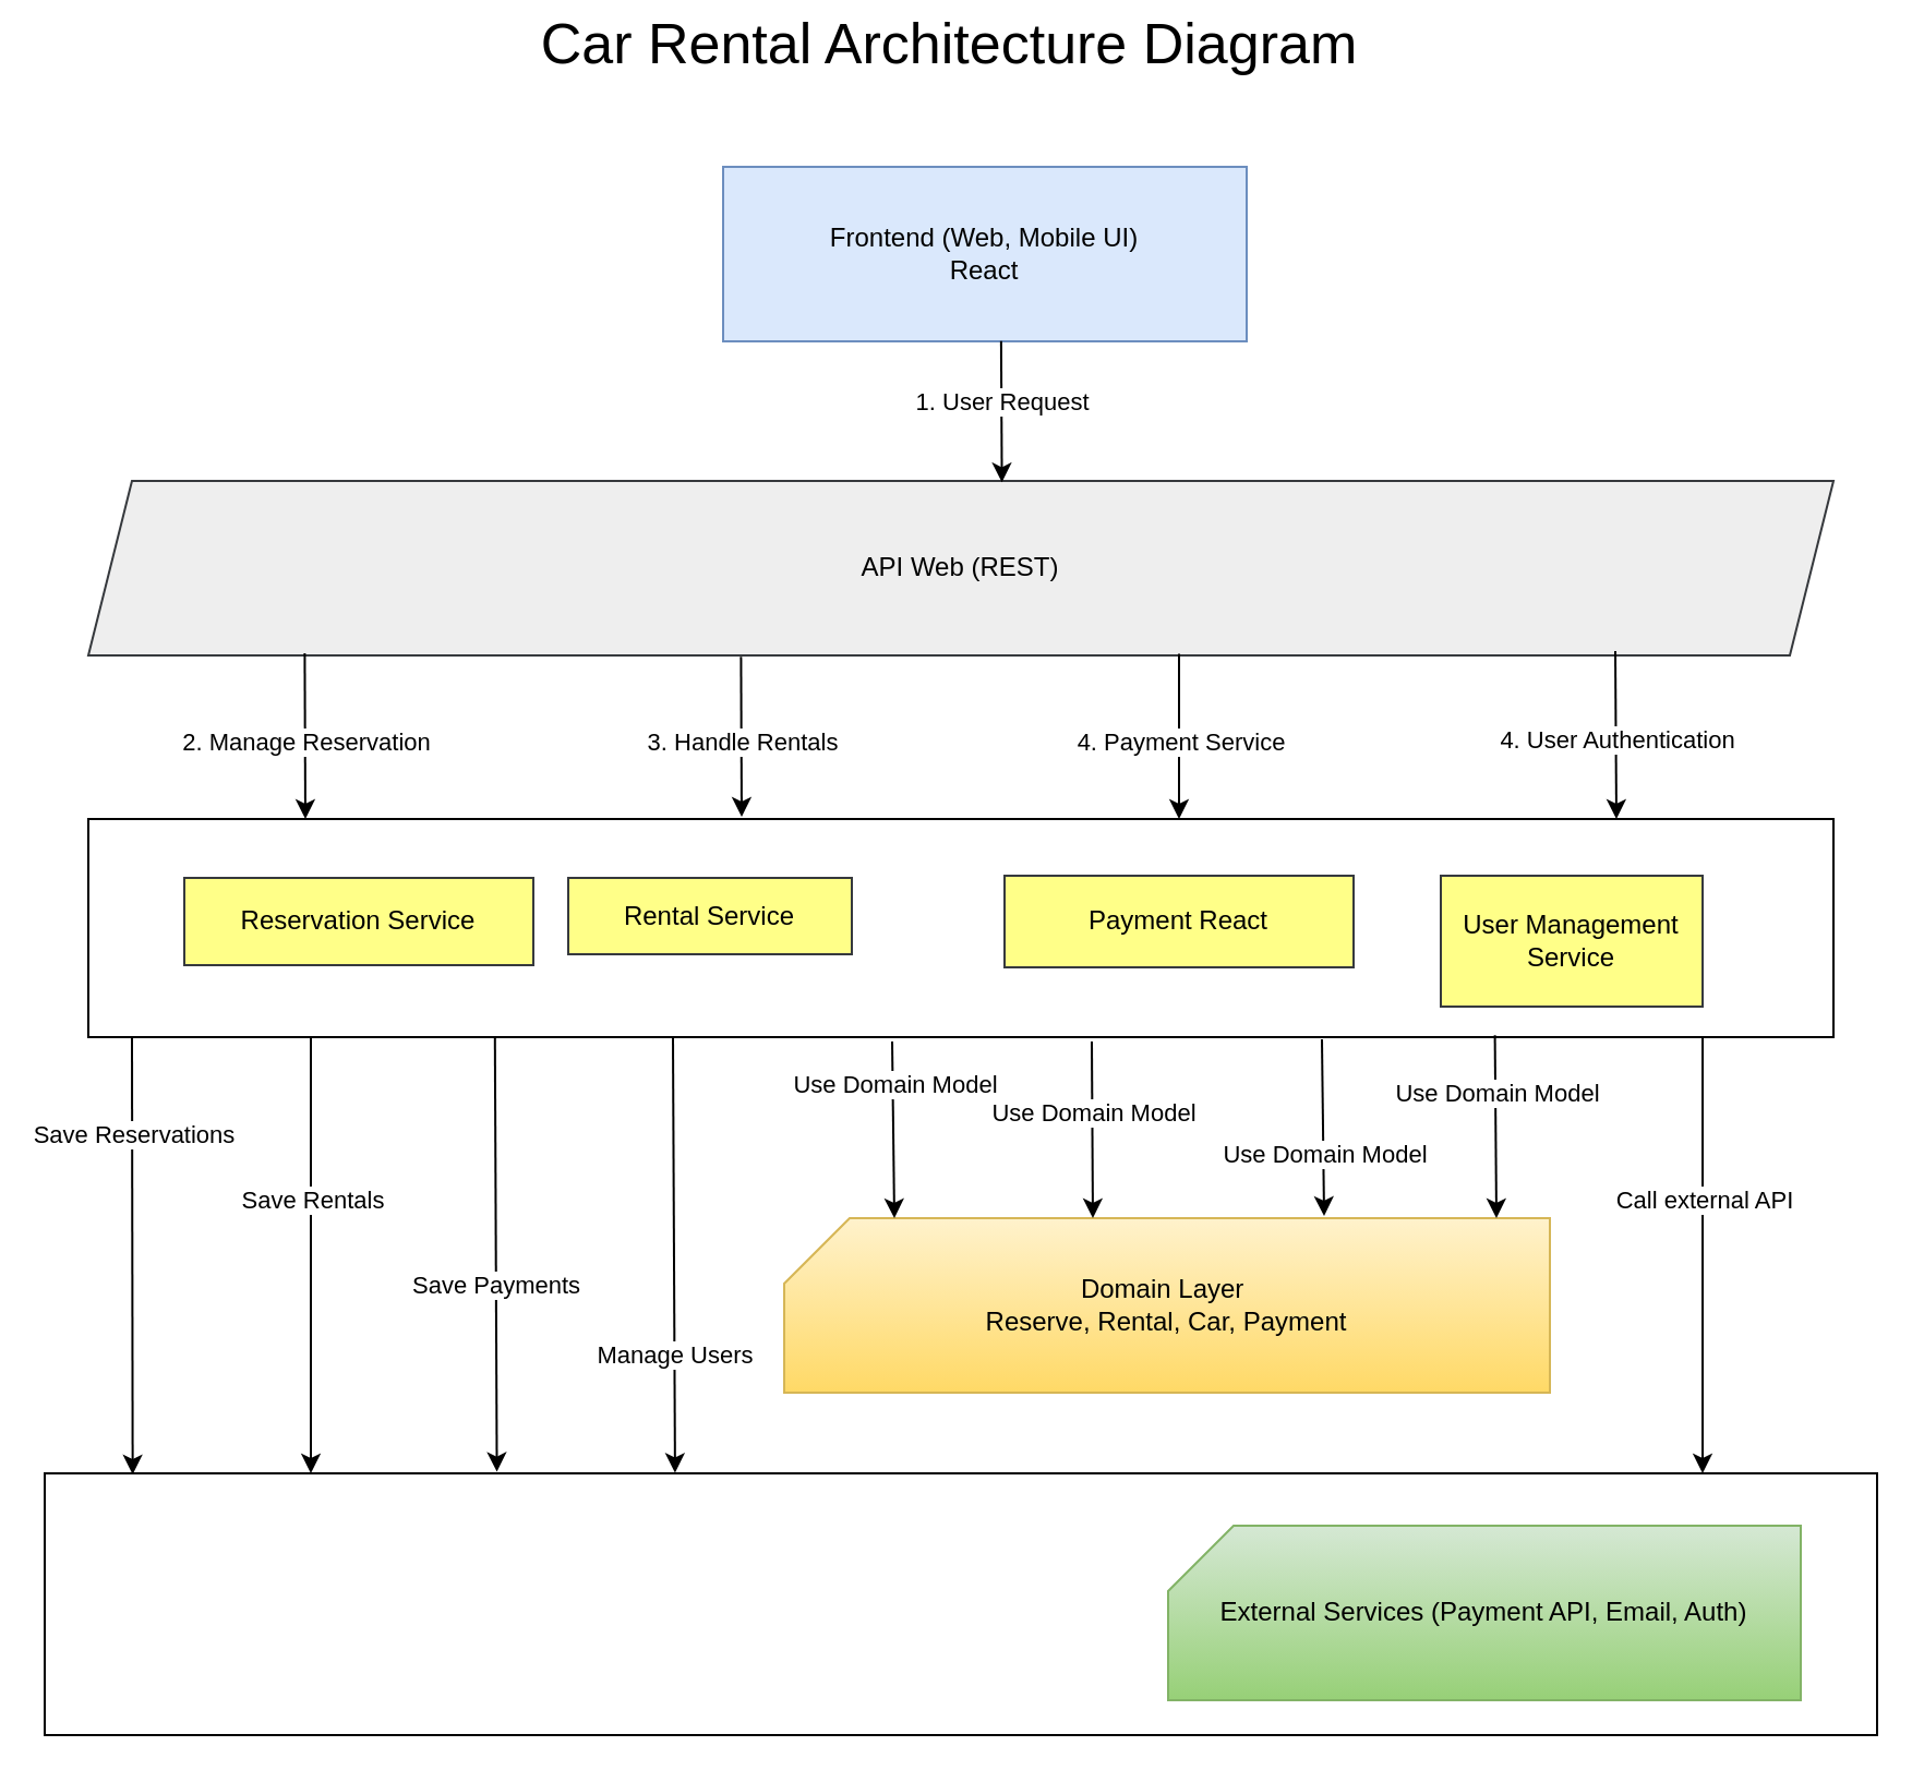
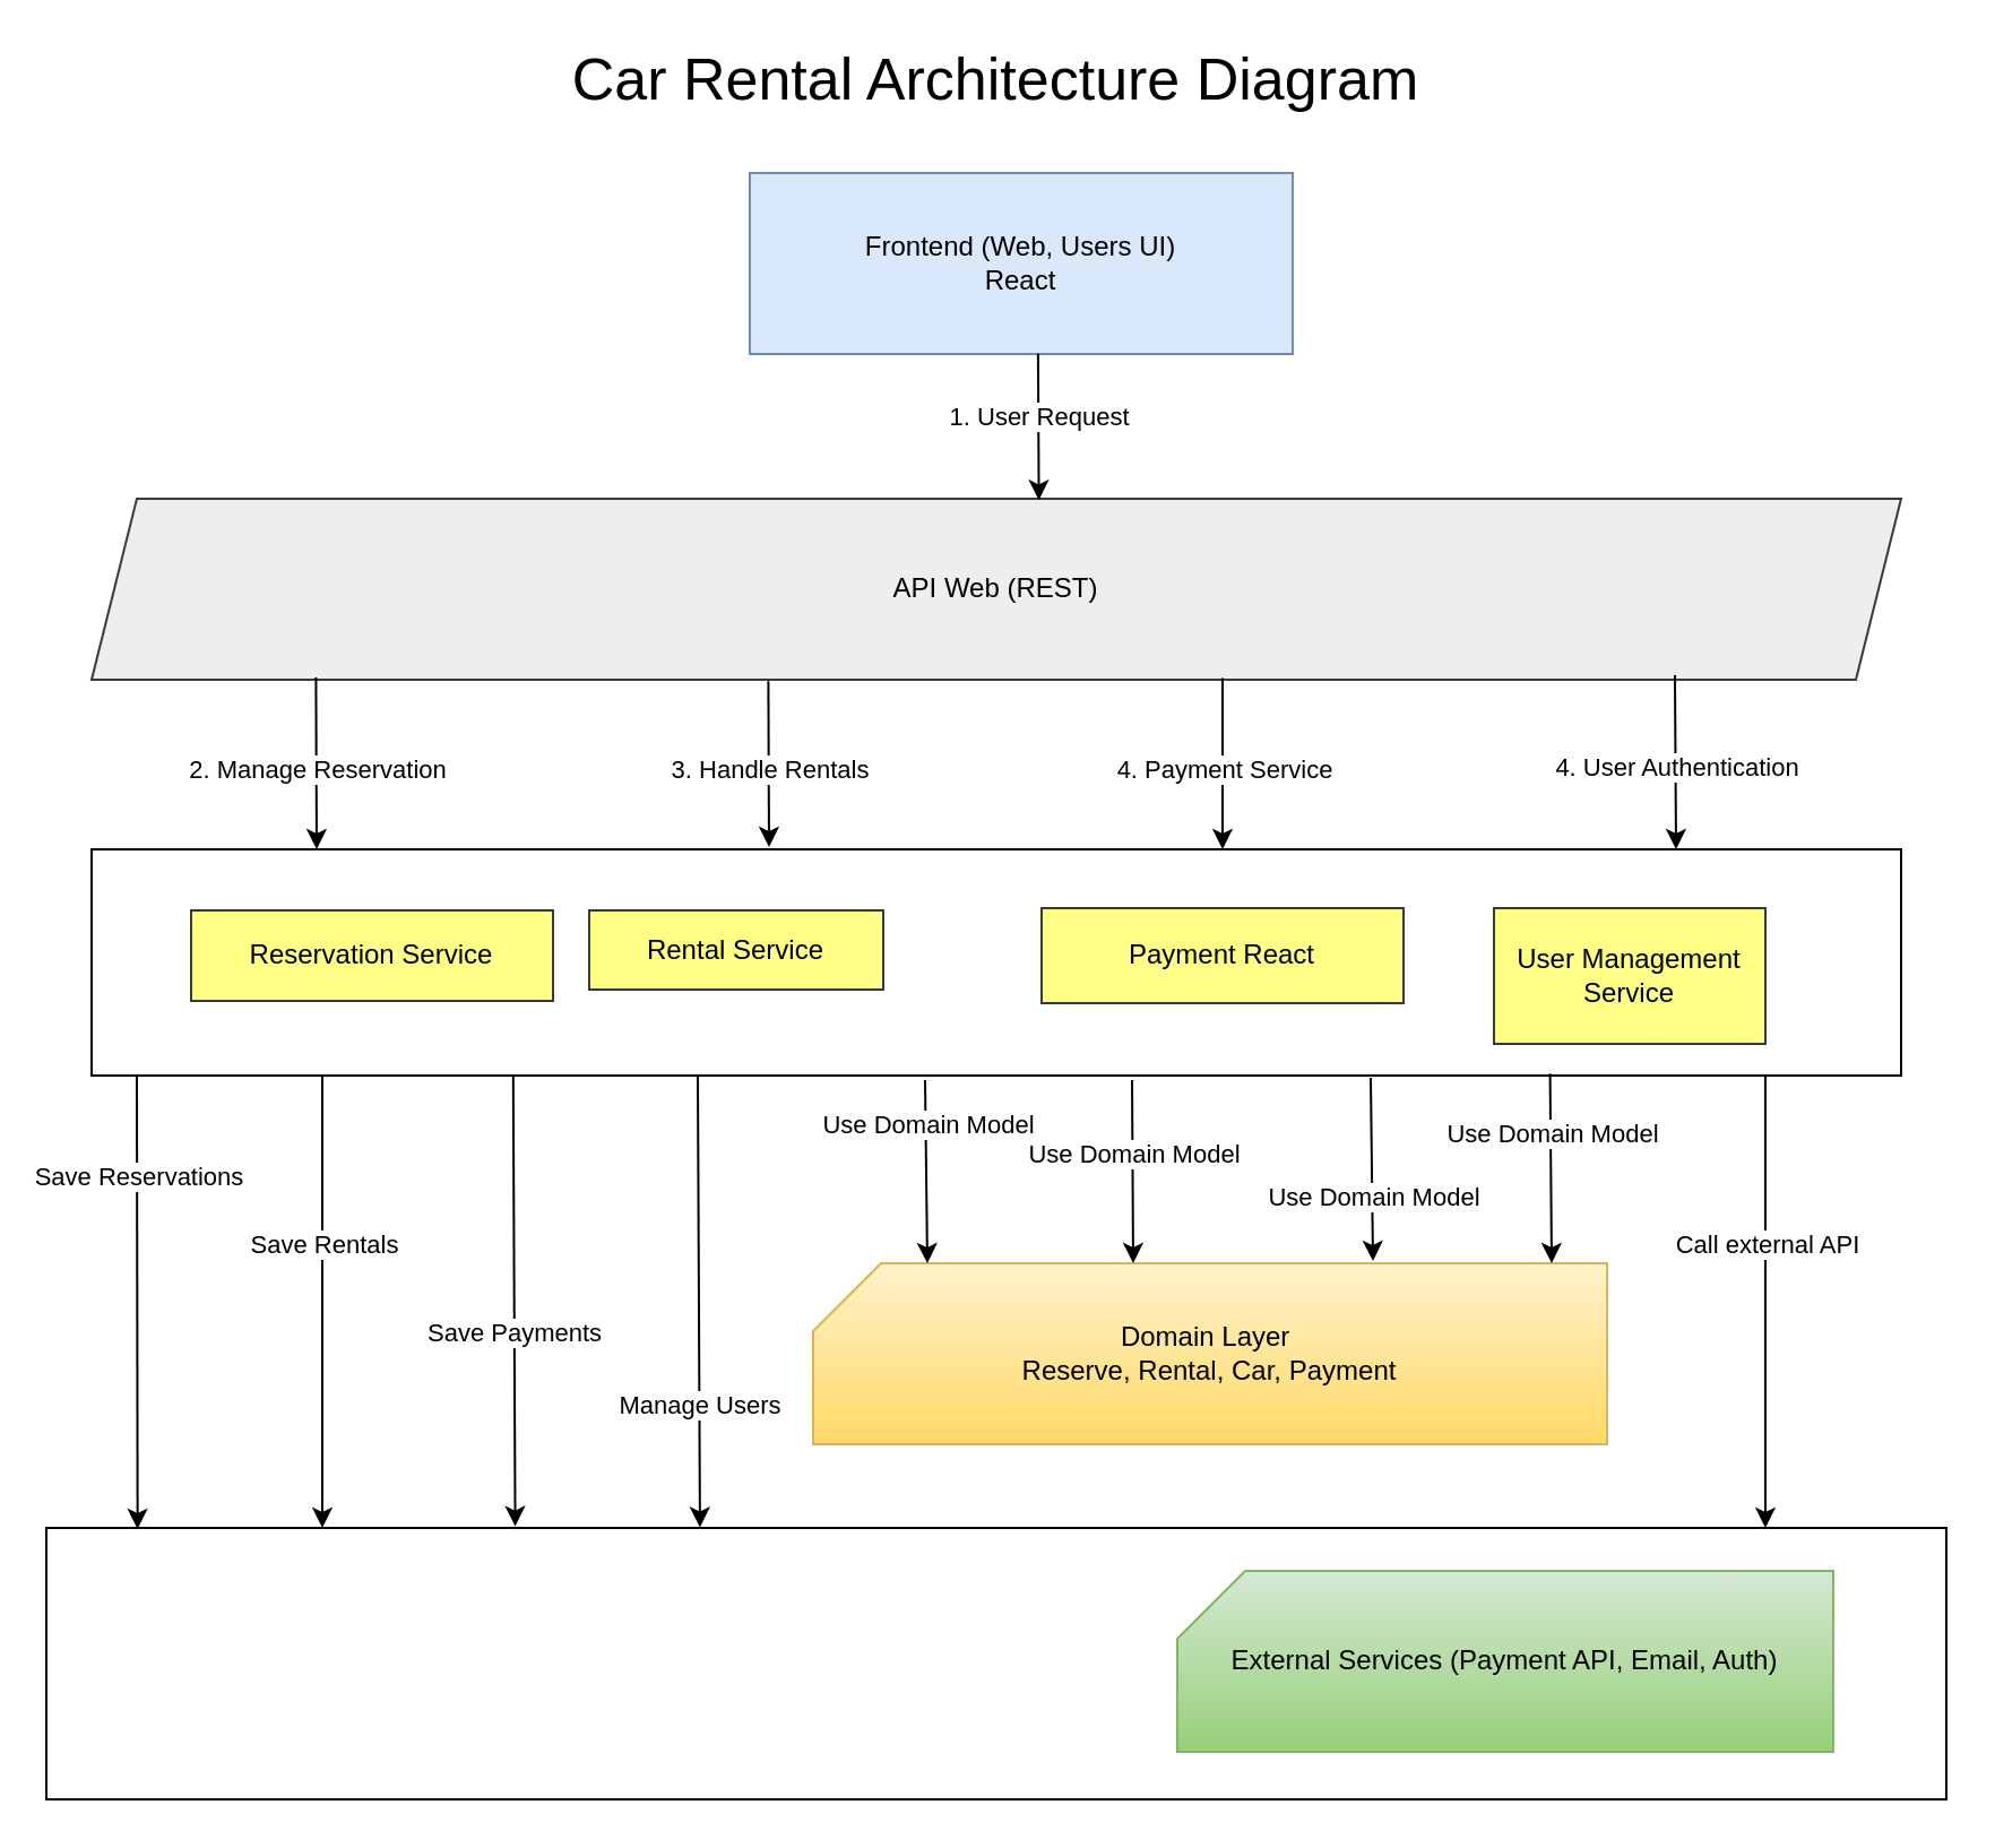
- <mxCell id="4" value="Car Rental Architecture Diagram" style="text;html=1;align=center;verticalAlign=middle;whiteSpace=wrap;rounded=0;fontSize=26;" vertex="1" parent="1"><mxGeometry x="95" y="5" width="680" height="30" as="geometry" /></mxCell>
+ <mxCell id="4" value="Car Rental Architecture Diagram" style="text;html=1;align=center;verticalAlign=middle;whiteSpace=wrap;rounded=0;fontSize=26;" vertex="1" parent="1"><mxGeometry x="100" y="20" width="680" height="30" as="geometry" /></mxCell>
- <mxCell id="5" value="Frontend (Web, Mobile UI)&lt;div&gt;React&lt;/div&gt;" style="html=1;whiteSpace=wrap;fillColor=#dae8fc;strokeColor=#6c8ebf;" vertex="1" parent="1"><mxGeometry x="331" y="76" width="240" height="80" as="geometry" /></mxCell>
+ <mxCell id="5" value="Frontend (Web, Users UI)&lt;div&gt;React&lt;/div&gt;" style="html=1;whiteSpace=wrap;fillColor=#dae8fc;strokeColor=#6c8ebf;" vertex="1" parent="1"><mxGeometry x="331" y="76" width="240" height="80" as="geometry" /></mxCell>
- <mxCell id="12" value="External Services (Payment API, Email, Auth)" style="shape=card;whiteSpace=wrap;html=1;fillColor=#d5e8d4;gradientColor=#97d077;strokeColor=#82b366;" vertex="1" parent="1"><mxGeometry x="535" y="699" width="290" height="80" as="geometry" /></mxCell>
+ <mxCell id="12" value="External Services (Payment API, Email, Auth)" style="shape=card;whiteSpace=wrap;html=1;fillColor=#d5e8d4;gradientColor=#97d077;strokeColor=#82b366;" vertex="1" parent="1"><mxGeometry x="520" y="694" width="290" height="80" as="geometry" /></mxCell>
